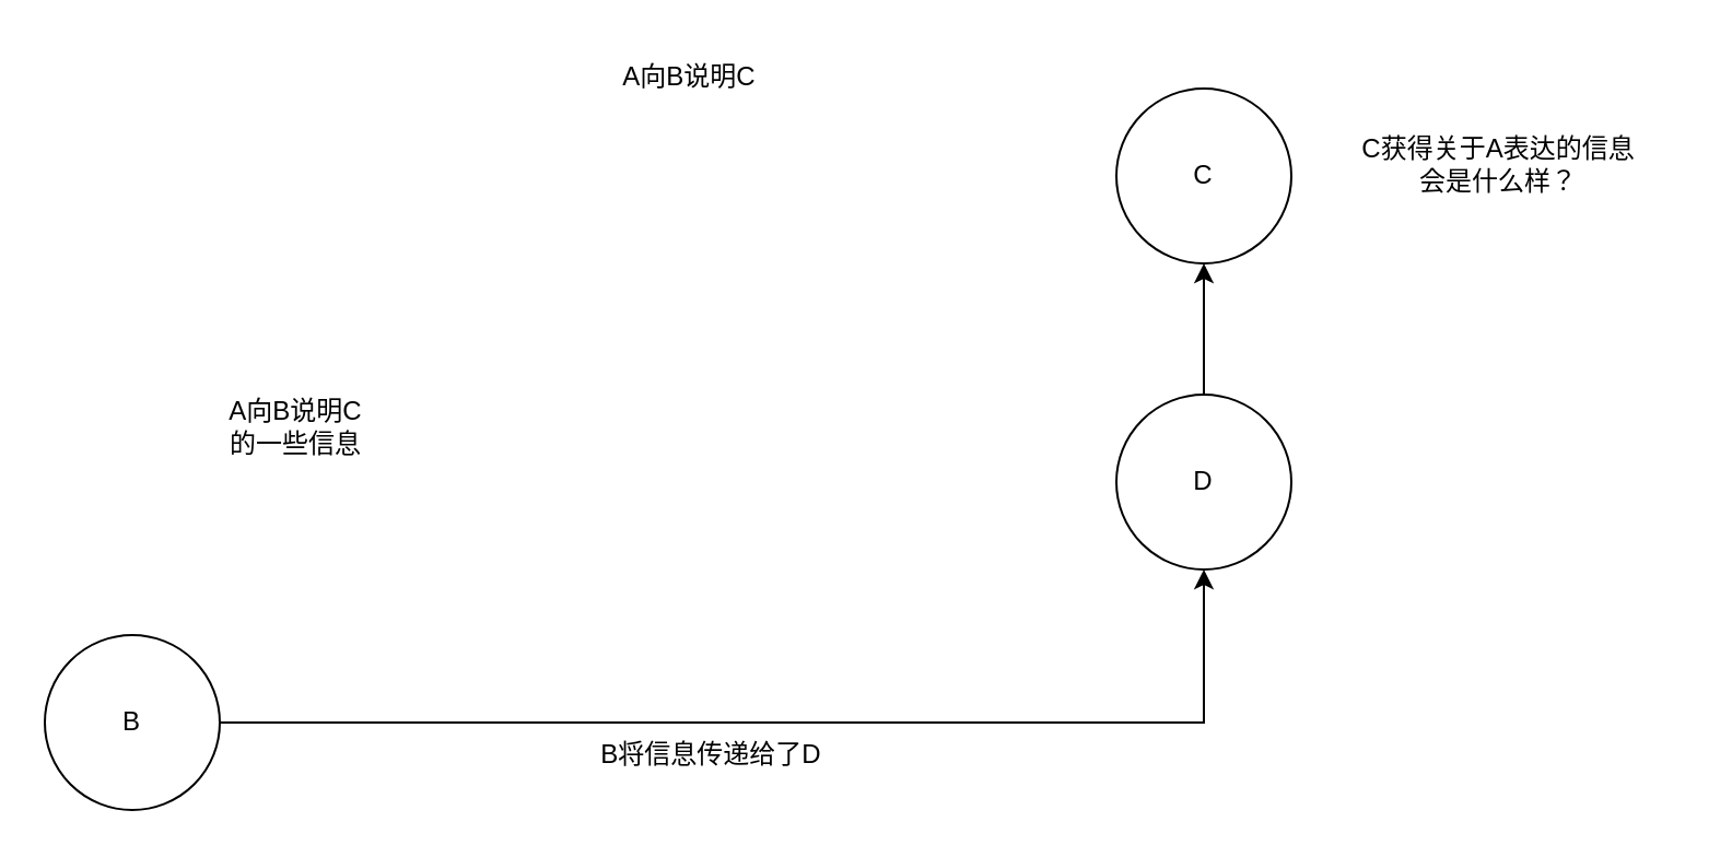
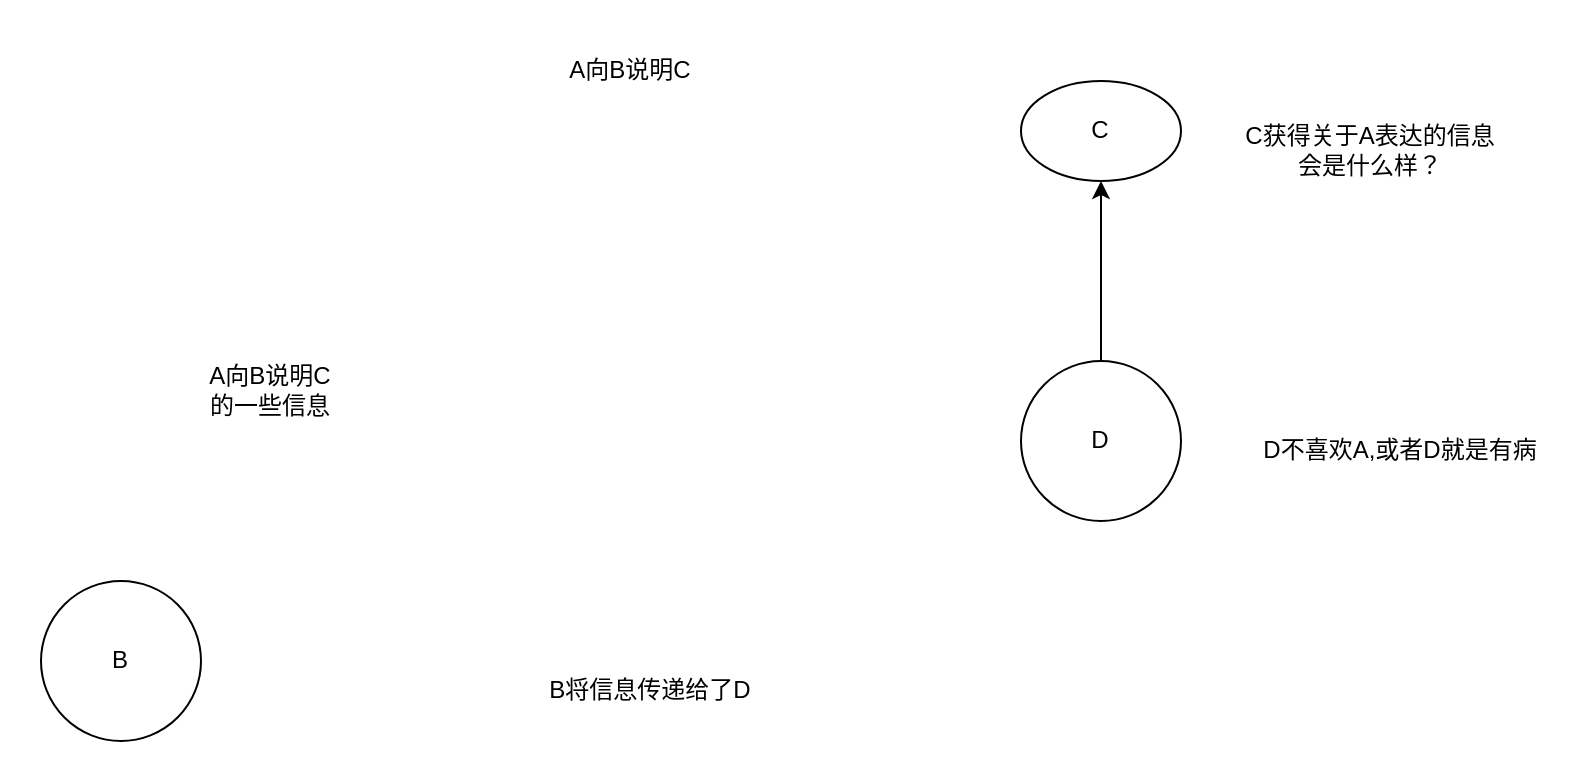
- <mxCell id="6" value="C" style="ellipse;whiteSpace=wrap;html=1;aspect=fixed;" parent="1" vertex="1"><mxGeometry x="510" y="40" width="80" height="80" as="geometry" /></mxCell>
+ <mxCell id="6" value="C" style="ellipse;whiteSpace=wrap;html=1;aspect=fixed;" parent="1" vertex="1"><mxGeometry x="510" y="40" width="80" height="50" as="geometry" /></mxCell>
+ <mxCell id="9" value="D不喜欢A,或者D就是有病" style="text;html=1;align=center;verticalAlign=middle;whiteSpace=wrap;rounded=0;" vertex="1" parent="1"><mxGeometry x="630" y="210" width="140" height="30" as="geometry" /></mxCell>
- <mxCell id="4" style="edgeStyle=orthogonalEdgeStyle;rounded=0;orthogonalLoop=1;jettySize=auto;html=1;exitX=1;exitY=0.5;exitDx=0;exitDy=0;entryX=0.5;entryY=1;entryDx=0;entryDy=0;" edge="1" parent="1" source="5" target="3"><mxGeometry relative="1" as="geometry" /></mxCell>
